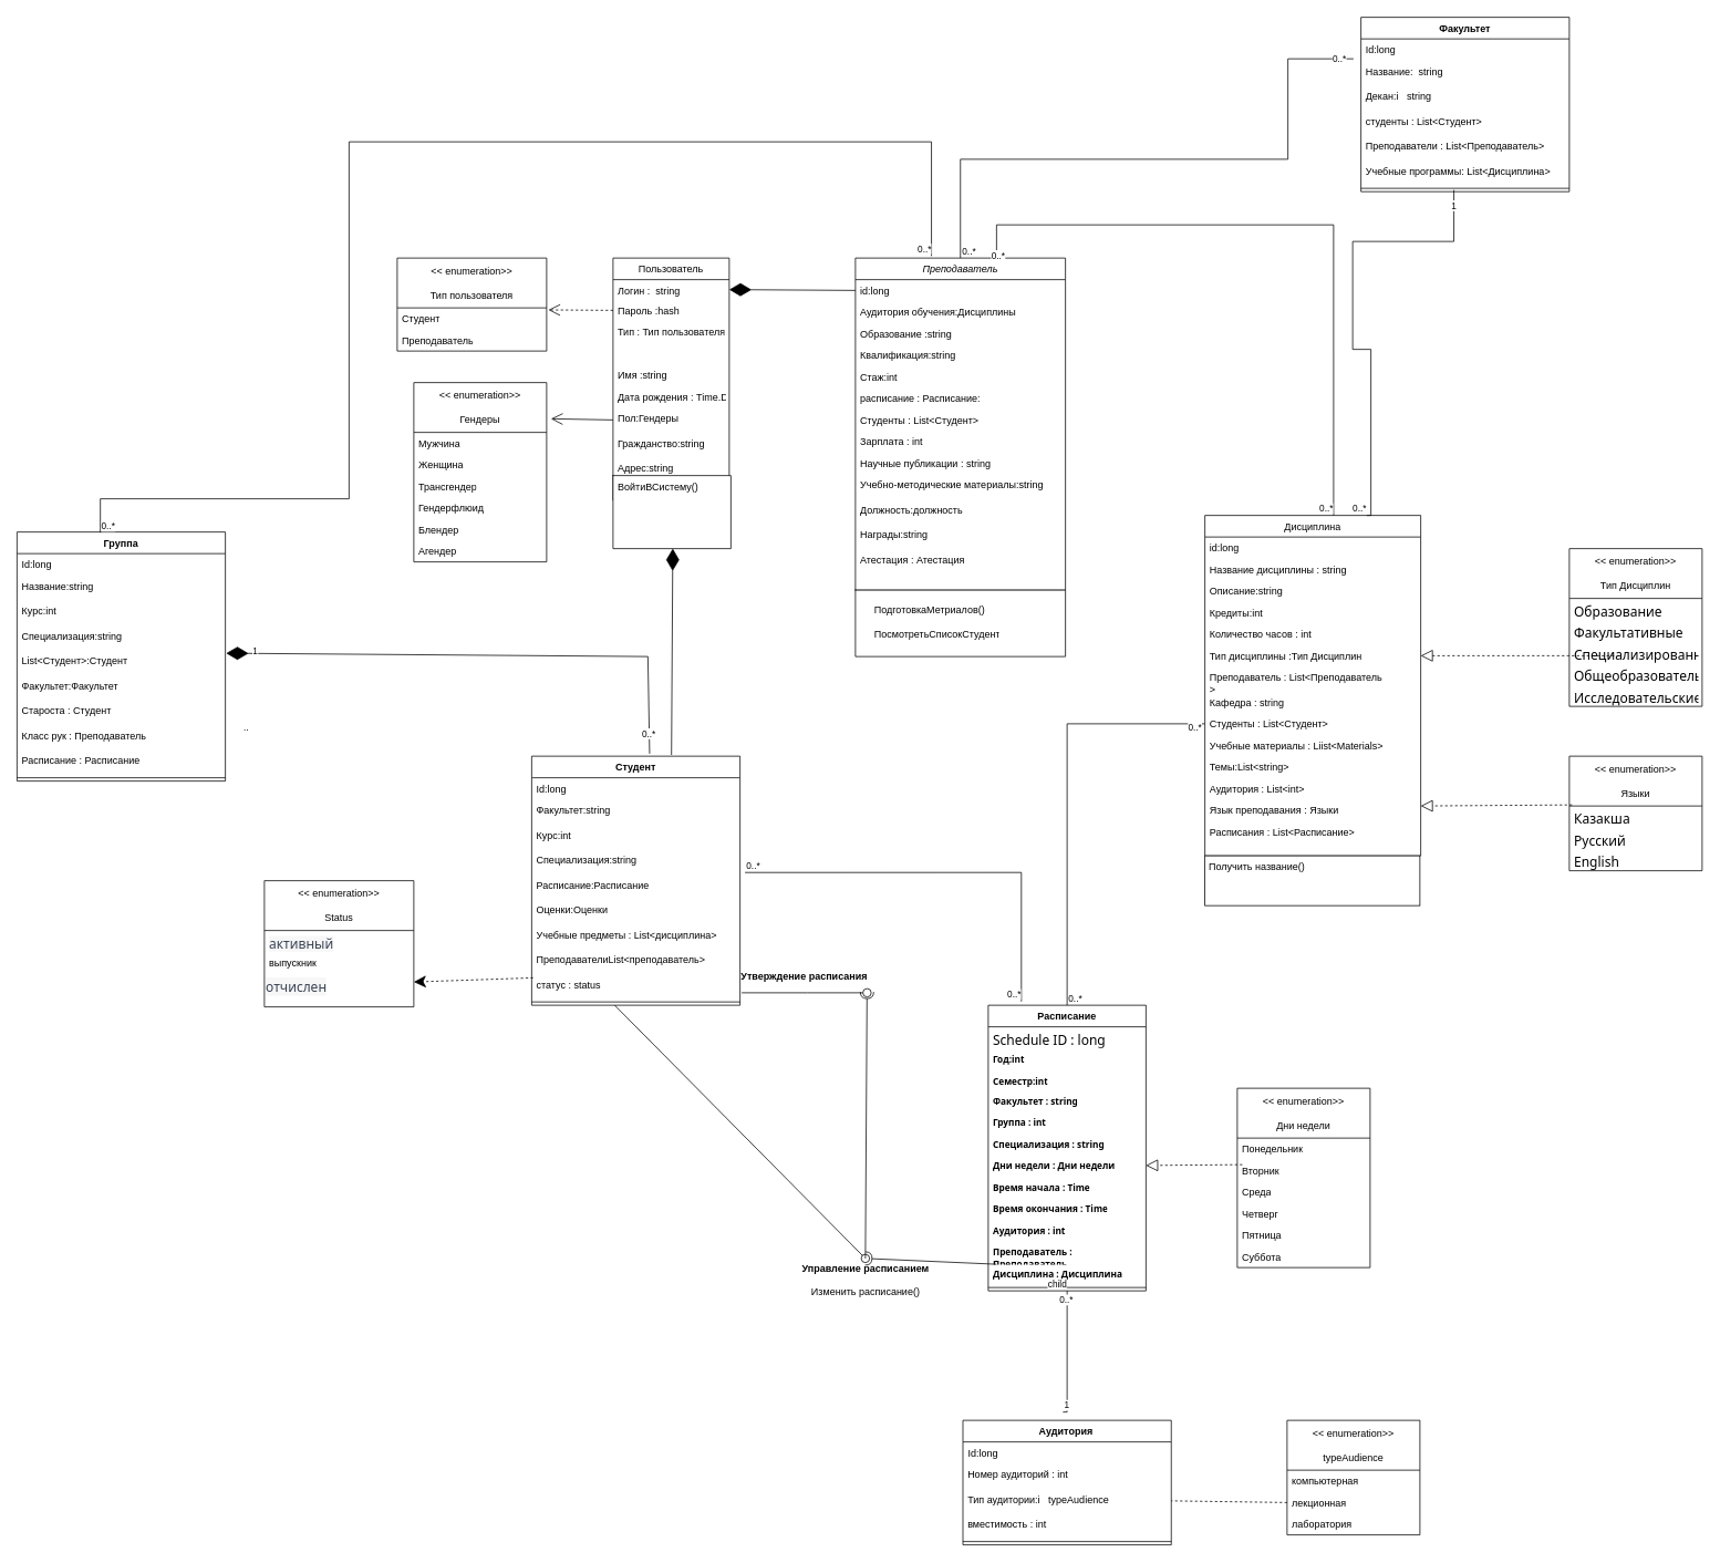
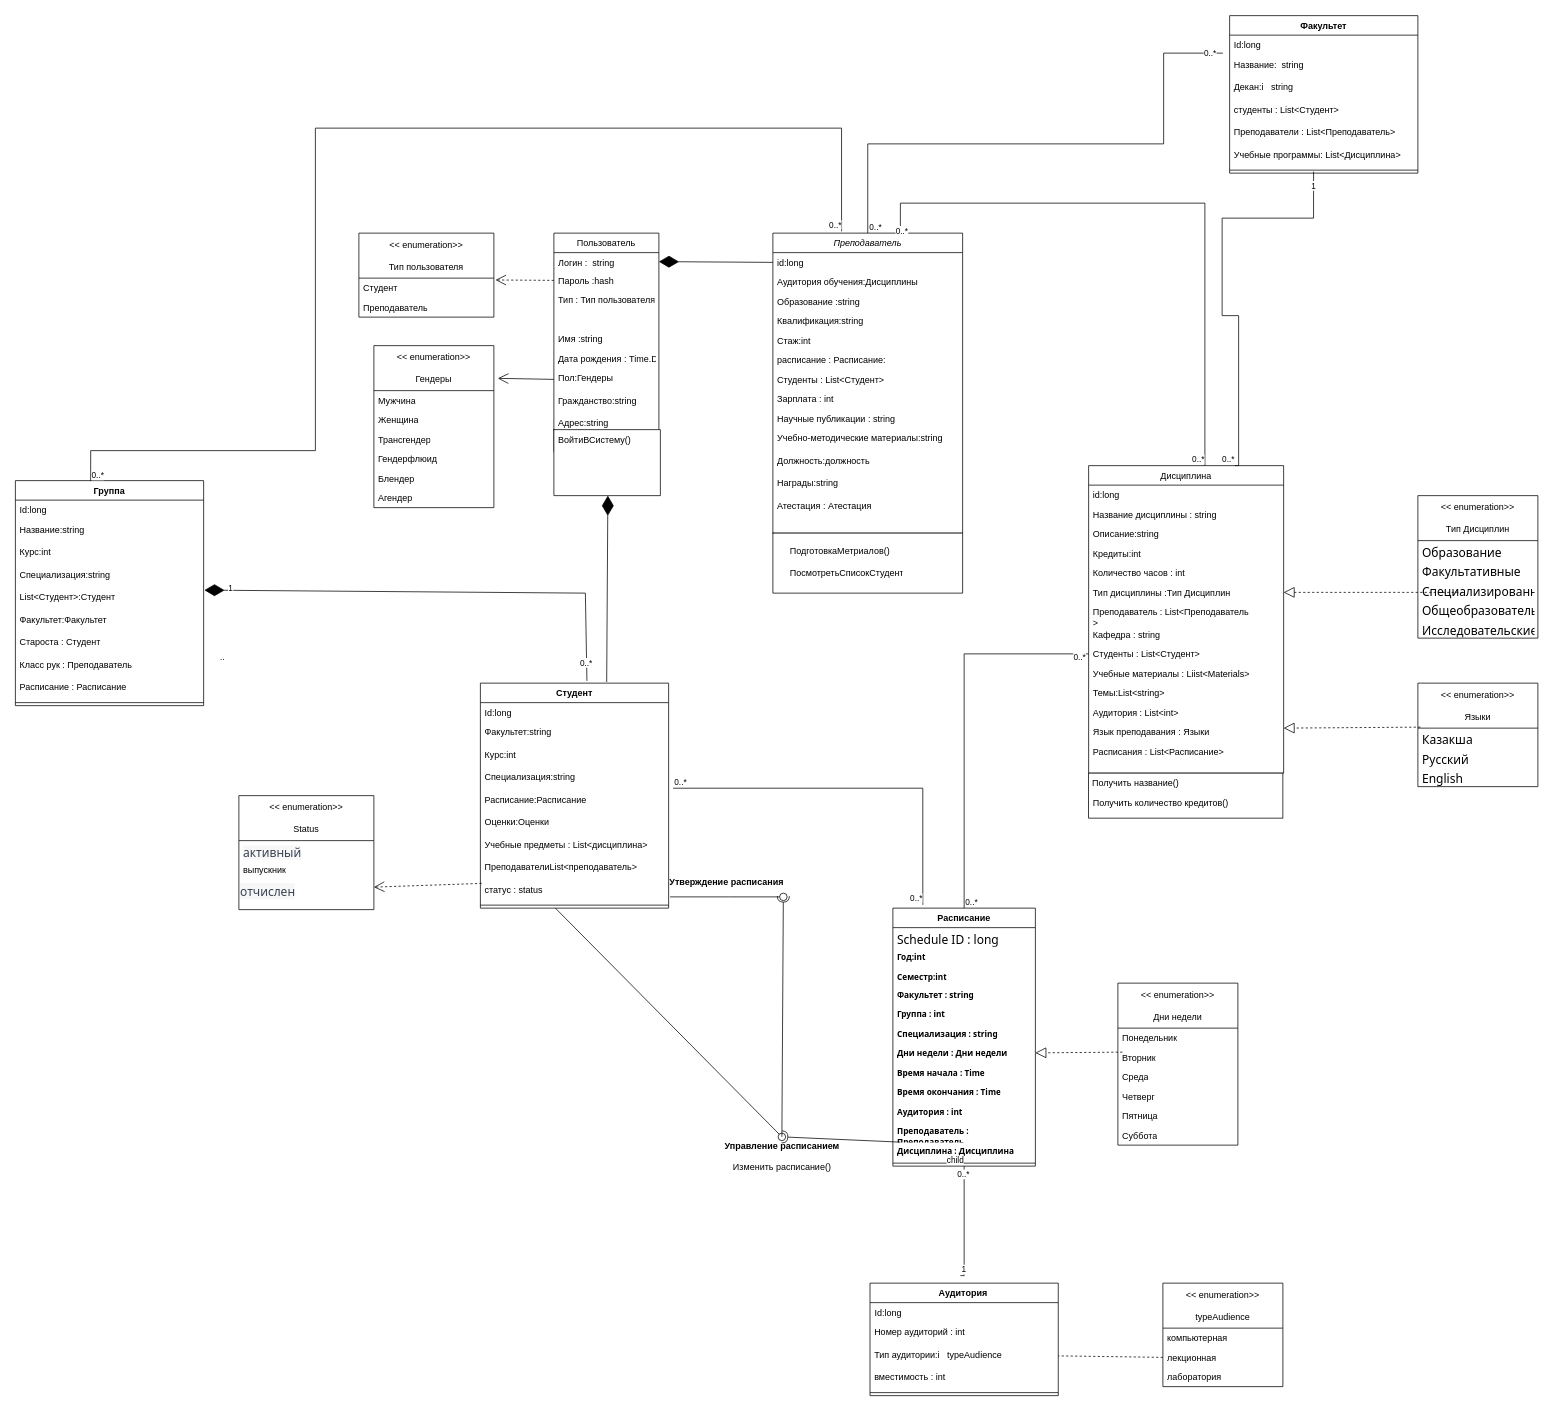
+ <mxCell id="131" value="Получить количество кредитов()" style="text;align=left;verticalAlign=top;spacingLeft=4;spacingRight=4;overflow=hidden;rotatable=0;points=[[0,0.5],[1,0.5]];portConstraint=eastwest;rounded=0;shadow=0;html=0;" vertex="1" parent="1"><mxGeometry x="1451" y="1056" width="260" height="26" as="geometry" /></mxCell>
- <mxCell id="54" value="" style="endArrow=classic;endSize=12;dashed=1;html=1;rounded=0;entryX=1;entryY=0.25;entryDx=0;entryDy=0;exitX=0.007;exitY=0.167;exitDx=0;exitDy=0;exitPerimeter=0;" edge="1" parent="1" source="48" target="53"><mxGeometry width="160" relative="1" as="geometry"><mxPoint x="640" y="1031" as="sourcePoint" /><mxPoint x="562" y="1030" as="targetPoint" /></mxGeometry></mxCell>
+ <mxCell id="54" value="" style="endArrow=open;endSize=12;dashed=1;html=1;rounded=0;entryX=1;entryY=0.25;entryDx=0;entryDy=0;exitX=0.007;exitY=0.167;exitDx=0;exitDy=0;exitPerimeter=0;" edge="1" parent="1" source="48" target="53"><mxGeometry width="160" relative="1" as="geometry"><mxPoint x="640" y="1031" as="sourcePoint" /><mxPoint x="562" y="1030" as="targetPoint" /></mxGeometry></mxCell>
